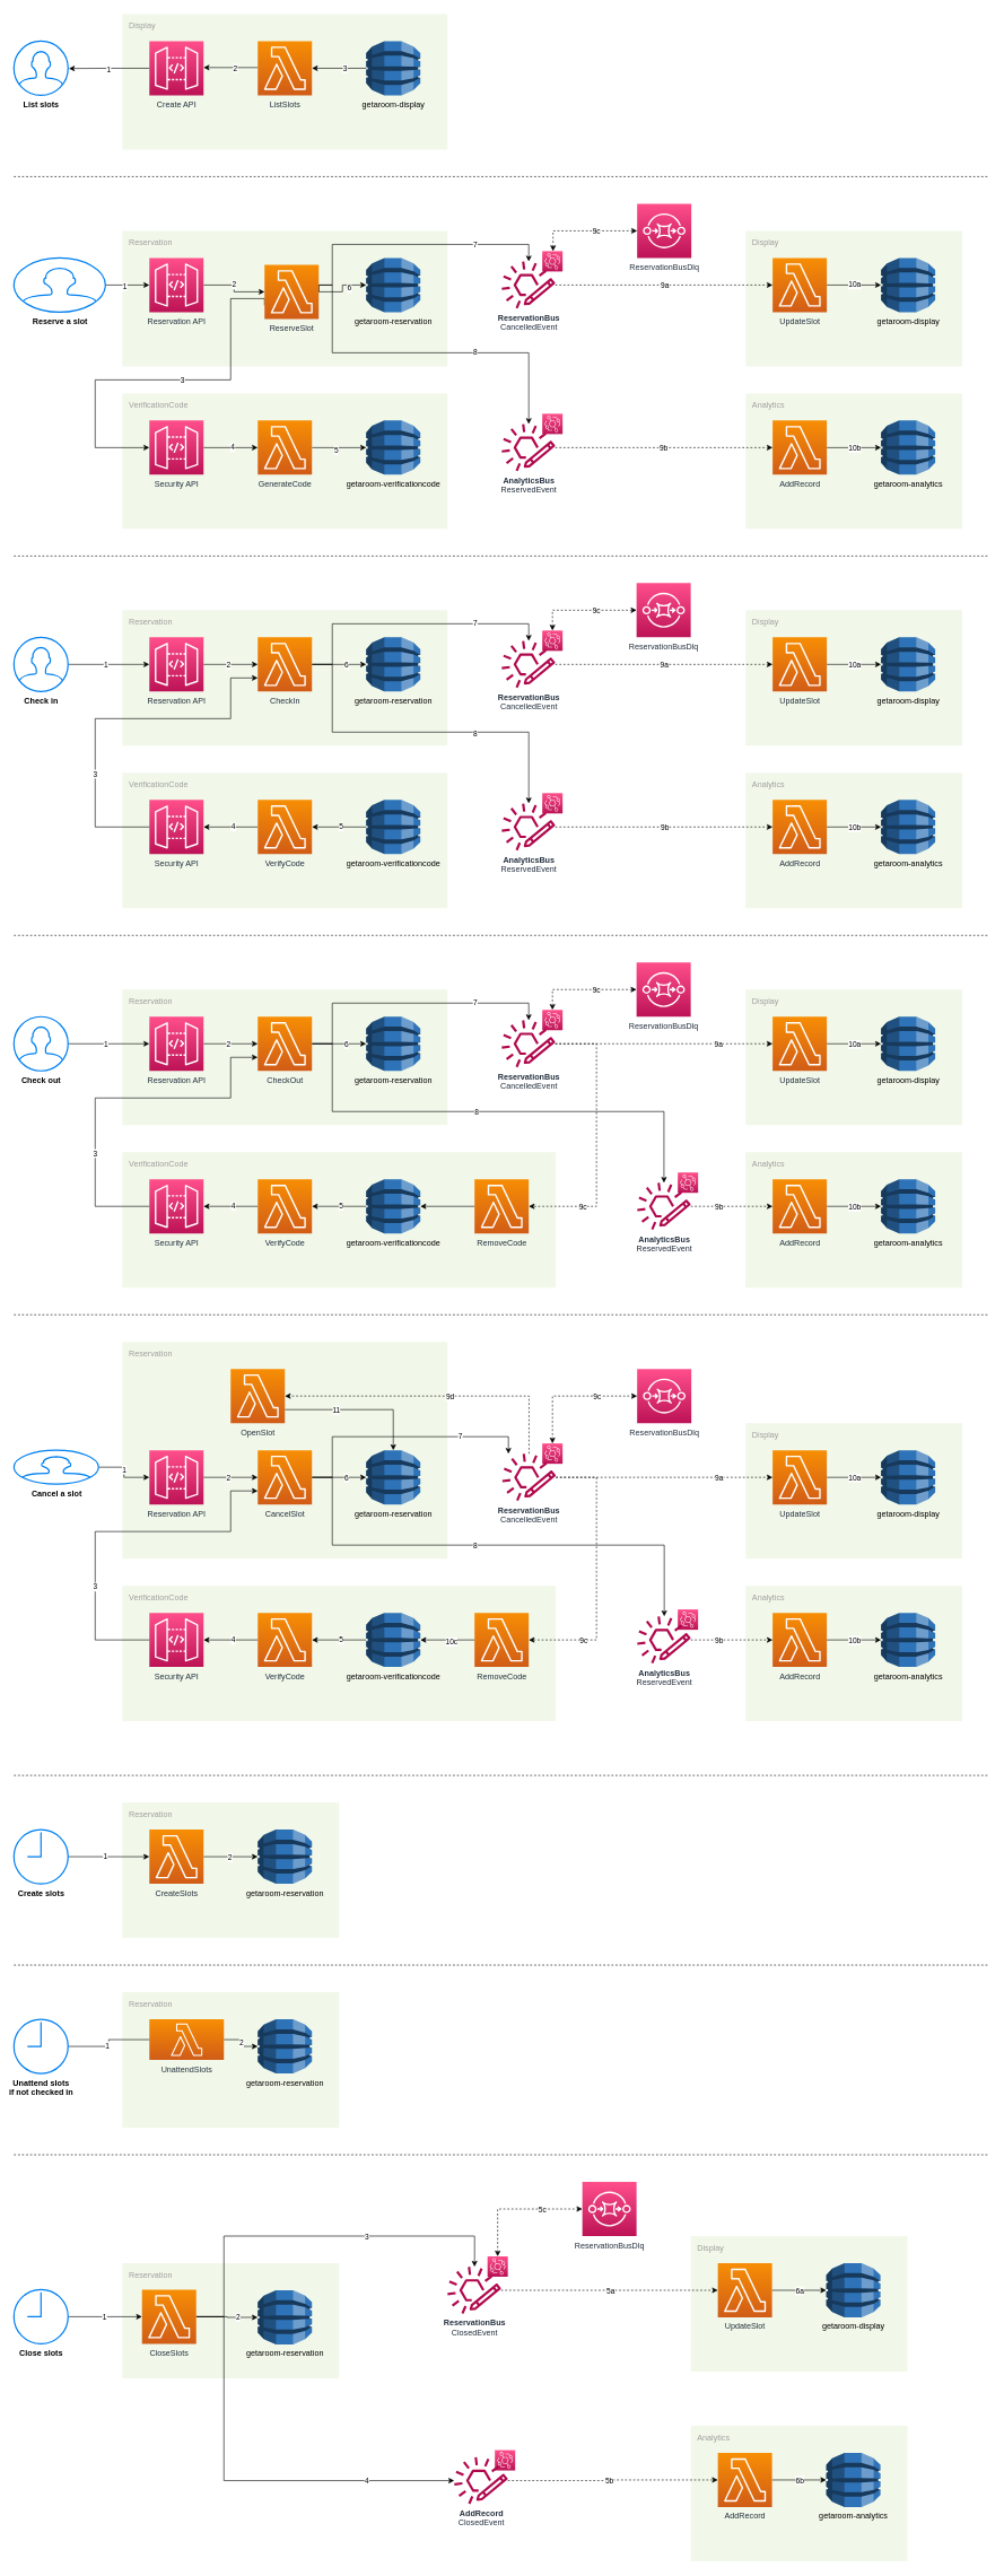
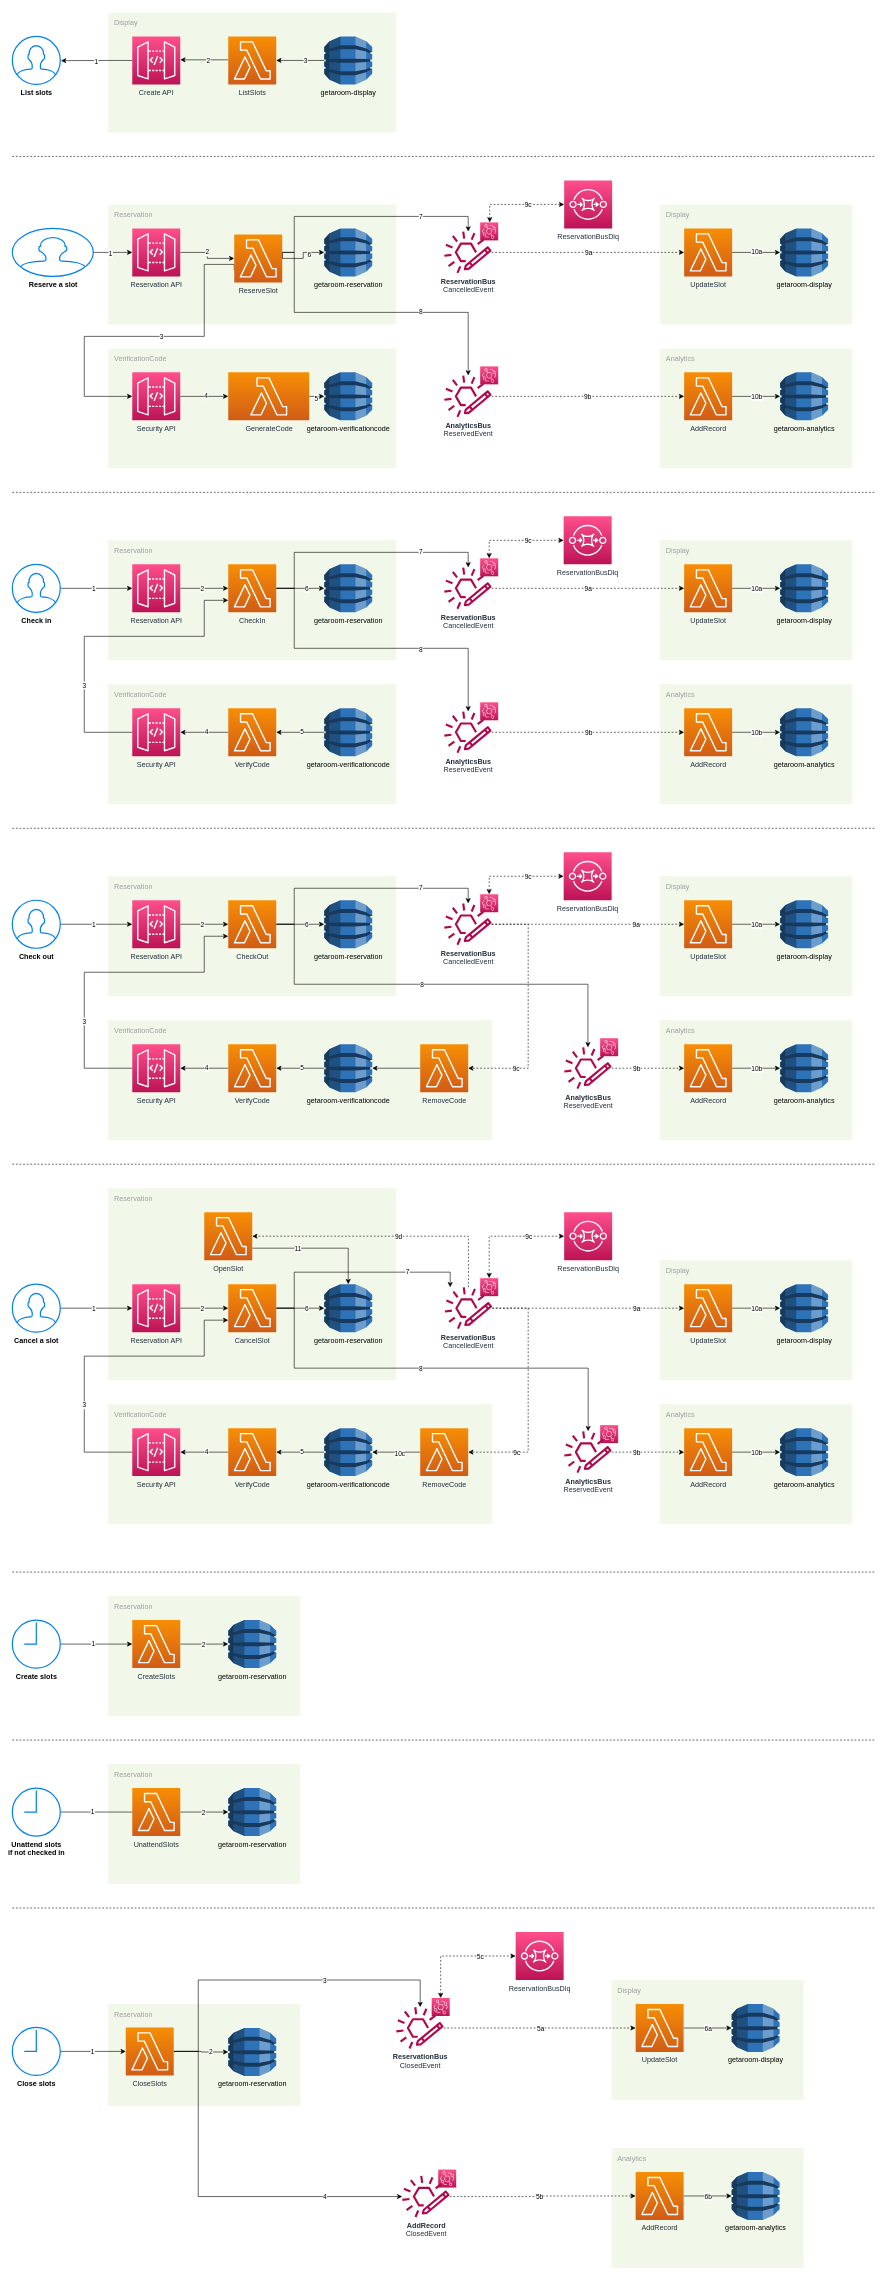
- <mxCell id="32" value="GenerateCode" style="sketch=0;points=[[0,0,0],[0.25,0,0],[0.5,0,0],[0.75,0,0],[1,0,0],[0,1,0],[0.25,1,0],[0.5,1,0],[0.75,1,0],[1,1,0],[0,0.25,0],[0,0.5,0],[0,0.75,0],[1,0.25,0],[1,0.5,0],[1,0.75,0]];outlineConnect=0;fontColor=#232F3E;gradientColor=#F78E04;gradientDirection=north;fillColor=#D05C17;strokeColor=#ffffff;dashed=0;verticalLabelPosition=bottom;verticalAlign=top;align=center;html=1;fontSize=12;fontStyle=0;aspect=fixed;shape=mxgraph.aws4.resourceIcon;resIcon=mxgraph.aws4.lambda;" parent="1" vertex="1"><mxGeometry x="380" y="620" width="80" height="80" as="geometry" /></mxCell>
+ <mxCell id="32" value="GenerateCode" style="sketch=0;points=[[0,0,0],[0.25,0,0],[0.5,0,0],[0.75,0,0],[1,0,0],[0,1,0],[0.25,1,0],[0.5,1,0],[0.75,1,0],[1,1,0],[0,0.25,0],[0,0.5,0],[0,0.75,0],[1,0.25,0],[1,0.5,0],[1,0.75,0]];outlineConnect=0;fontColor=#232F3E;gradientColor=#F78E04;gradientDirection=north;fillColor=#D05C17;strokeColor=#ffffff;dashed=0;verticalLabelPosition=bottom;verticalAlign=top;align=center;html=1;fontSize=12;fontStyle=0;aspect=fixed;shape=mxgraph.aws4.resourceIcon;resIcon=mxgraph.aws4.lambda;" parent="1" vertex="1"><mxGeometry x="380" y="620" width="135" height="80" as="geometry" /></mxCell>
- <mxCell id="111" value="Cancel a slot" style="html=1;verticalLabelPosition=bottom;align=center;labelBackgroundColor=#ffffff;verticalAlign=top;strokeWidth=2;strokeColor=#0080F0;shadow=0;dashed=0;shape=mxgraph.ios7.icons.user;fontStyle=1" parent="1" vertex="1"><mxGeometry x="20" y="2140" width="125" height="50" as="geometry" /></mxCell>
+ <mxCell id="111" value="Cancel a slot" style="html=1;verticalLabelPosition=bottom;align=center;labelBackgroundColor=#ffffff;verticalAlign=top;strokeWidth=2;strokeColor=#0080F0;shadow=0;dashed=0;shape=mxgraph.ios7.icons.user;fontStyle=1" parent="1" vertex="1"><mxGeometry x="20" y="2140" width="80" height="80" as="geometry" /></mxCell>
- <mxCell id="213" value="UnattendSlots" style="sketch=0;points=[[0,0,0],[0.25,0,0],[0.5,0,0],[0.75,0,0],[1,0,0],[0,1,0],[0.25,1,0],[0.5,1,0],[0.75,1,0],[1,1,0],[0,0.25,0],[0,0.5,0],[0,0.75,0],[1,0.25,0],[1,0.5,0],[1,0.75,0]];outlineConnect=0;fontColor=#232F3E;gradientColor=#F78E04;gradientDirection=north;fillColor=#D05C17;strokeColor=#ffffff;dashed=0;verticalLabelPosition=bottom;verticalAlign=top;align=center;html=1;fontSize=12;fontStyle=0;aspect=fixed;shape=mxgraph.aws4.resourceIcon;resIcon=mxgraph.aws4.lambda;" parent="1" vertex="1"><mxGeometry x="220" y="2980" width="110" height="60" as="geometry" /></mxCell>
+ <mxCell id="213" value="UnattendSlots" style="sketch=0;points=[[0,0,0],[0.25,0,0],[0.5,0,0],[0.75,0,0],[1,0,0],[0,1,0],[0.25,1,0],[0.5,1,0],[0.75,1,0],[1,1,0],[0,0.25,0],[0,0.5,0],[0,0.75,0],[1,0.25,0],[1,0.5,0],[1,0.75,0]];outlineConnect=0;fontColor=#232F3E;gradientColor=#F78E04;gradientDirection=north;fillColor=#D05C17;strokeColor=#ffffff;dashed=0;verticalLabelPosition=bottom;verticalAlign=top;align=center;html=1;fontSize=12;fontStyle=0;aspect=fixed;shape=mxgraph.aws4.resourceIcon;resIcon=mxgraph.aws4.lambda;" parent="1" vertex="1"><mxGeometry x="220" y="2980" width="80" height="80" as="geometry" /></mxCell>
